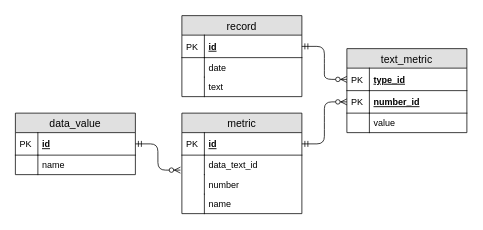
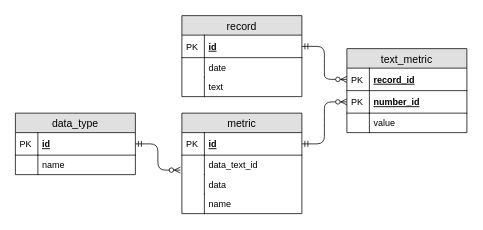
- <mxCell id="19" value="type_id" style="shape=partialRectangle;top=0;left=0;right=0;bottom=1;align=left;verticalAlign=middle;fillColor=none;spacingLeft=34;spacingRight=4;overflow=hidden;rotatable=0;points=[[0,0.5],[1,0.5]];portConstraint=eastwest;dropTarget=0;fontStyle=5;fontSize=12;" vertex="1" parent="18"><mxGeometry y="26" width="160" height="30" as="geometry" /></mxCell>
+ <mxCell id="19" value="record_id" style="shape=partialRectangle;top=0;left=0;right=0;bottom=1;align=left;verticalAlign=middle;fillColor=none;spacingLeft=34;spacingRight=4;overflow=hidden;rotatable=0;points=[[0,0.5],[1,0.5]];portConstraint=eastwest;dropTarget=0;fontStyle=5;fontSize=12;" vertex="1" parent="18"><mxGeometry y="26" width="160" height="30" as="geometry" /></mxCell>
- <mxCell id="27" value="data_value" style="swimlane;fontStyle=0;childLayout=stackLayout;horizontal=1;startSize=26;fillColor=#e0e0e0;horizontalStack=0;resizeParent=1;resizeParentMax=0;resizeLast=0;collapsible=1;marginBottom=0;swimlaneFillColor=#ffffff;align=center;fontSize=14;" vertex="1" parent="1"><mxGeometry x="20" y="150" width="160" height="82" as="geometry" /></mxCell>
+ <mxCell id="27" value="data_type" style="swimlane;fontStyle=0;childLayout=stackLayout;horizontal=1;startSize=26;fillColor=#e0e0e0;horizontalStack=0;resizeParent=1;resizeParentMax=0;resizeLast=0;collapsible=1;marginBottom=0;swimlaneFillColor=#ffffff;align=center;fontSize=14;" vertex="1" parent="1"><mxGeometry x="20" y="150" width="160" height="82" as="geometry" /></mxCell>
- <mxCell id="14" value="number" style="shape=partialRectangle;top=0;left=0;right=0;bottom=0;align=left;verticalAlign=top;fillColor=none;spacingLeft=34;spacingRight=4;overflow=hidden;rotatable=0;points=[[0,0.5],[1,0.5]];portConstraint=eastwest;dropTarget=0;fontSize=12;" vertex="1" parent="9"><mxGeometry y="82" width="160" height="26" as="geometry" /></mxCell>
+ <mxCell id="14" value="data" style="shape=partialRectangle;top=0;left=0;right=0;bottom=0;align=left;verticalAlign=top;fillColor=none;spacingLeft=34;spacingRight=4;overflow=hidden;rotatable=0;points=[[0,0.5],[1,0.5]];portConstraint=eastwest;dropTarget=0;fontSize=12;" vertex="1" parent="9"><mxGeometry y="82" width="160" height="26" as="geometry" /></mxCell>
